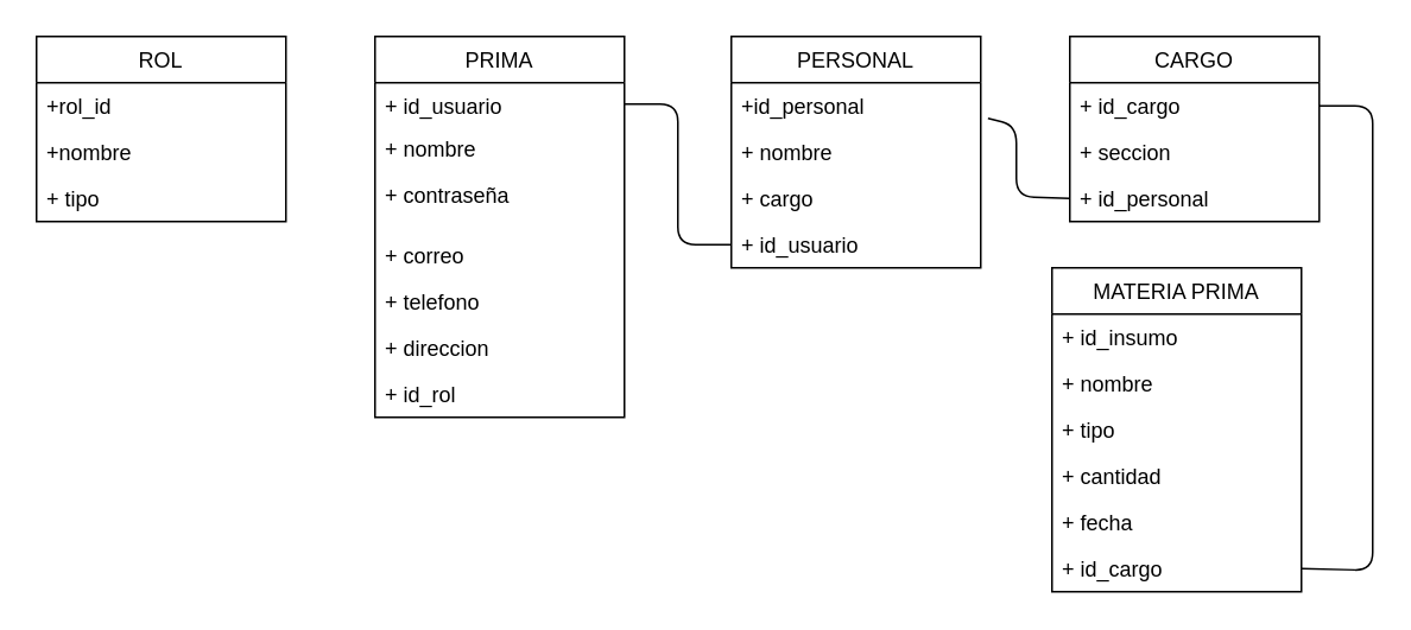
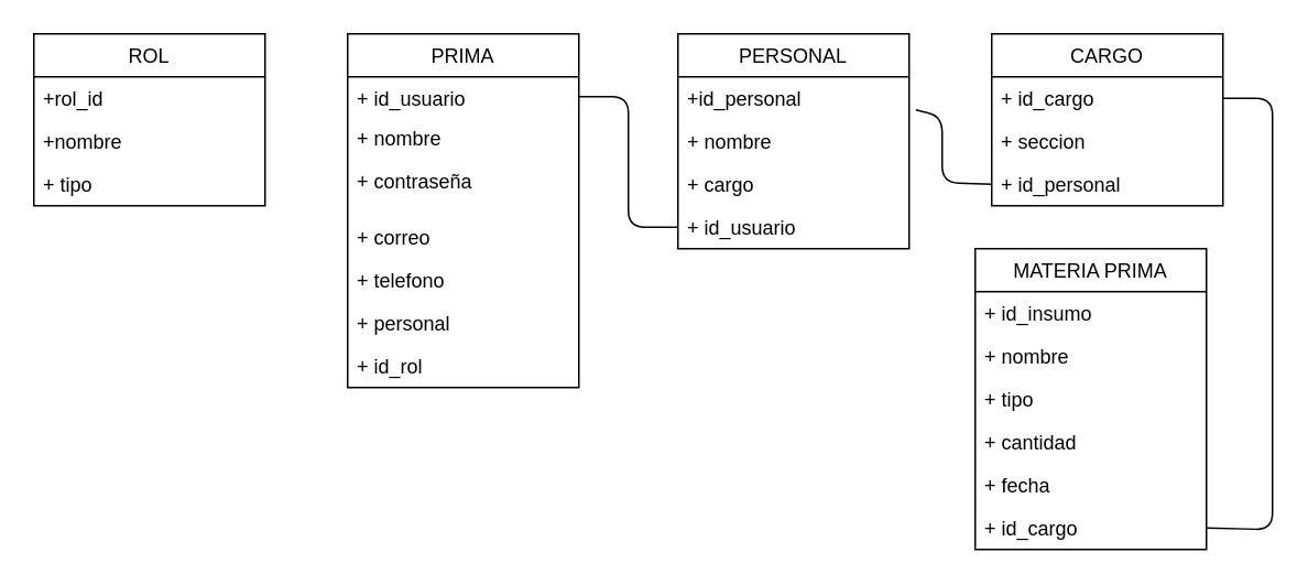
- <mxCell id="12" value="+ direccion" style="text;strokeColor=none;fillColor=none;align=left;verticalAlign=top;spacingLeft=4;spacingRight=4;overflow=hidden;rotatable=0;points=[[0,0.5],[1,0.5]];portConstraint=eastwest;" vertex="1" parent="6"><mxGeometry y="162" width="140" height="26" as="geometry" /></mxCell>
+ <mxCell id="12" value="+ personal" style="text;strokeColor=none;fillColor=none;align=left;verticalAlign=top;spacingLeft=4;spacingRight=4;overflow=hidden;rotatable=0;points=[[0,0.5],[1,0.5]];portConstraint=eastwest;" vertex="1" parent="6"><mxGeometry y="162" width="140" height="26" as="geometry" /></mxCell>
